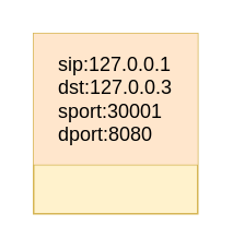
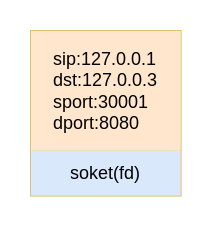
+ <mxCell id="6" value="soket(fd)" style="shape=partialRectangle;html=1;whiteSpace=wrap;connectable=0;overflow=hidden;fillColor=#dae8fc;top=0;left=0;bottom=0;right=0;strokeColor=#6c8ebf;" vertex="1" parent="5"><mxGeometry width="100" height="30" as="geometry" /></mxCell>
